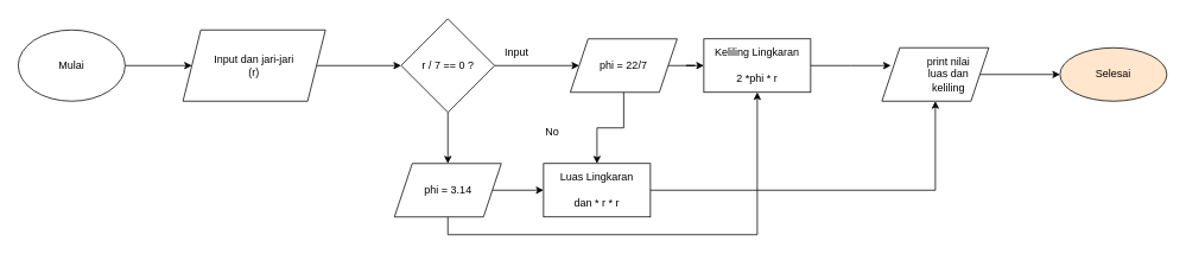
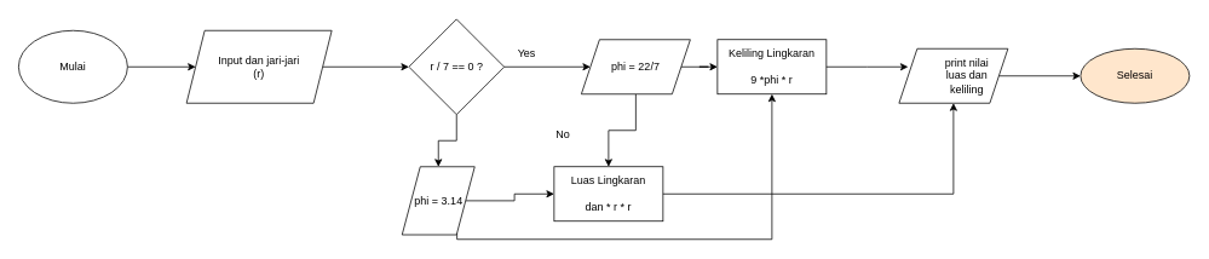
- <mxCell id="15" value="Input" style="text;html=1;strokeColor=none;fillColor=none;align=center;verticalAlign=middle;whiteSpace=wrap;rounded=0;" vertex="1" parent="1"><mxGeometry x="550" y="43" width="60" height="30" as="geometry" /></mxCell>
+ <mxCell id="15" value="Yes" style="text;html=1;strokeColor=none;fillColor=none;align=center;verticalAlign=middle;whiteSpace=wrap;rounded=0;" vertex="1" parent="1"><mxGeometry x="550" y="43" width="60" height="30" as="geometry" /></mxCell>
- <mxCell id="25" value="Keliling Lingkaran&lt;br&gt;&lt;br&gt;2 *phi * r" style="text;html=1;strokeColor=none;fillColor=none;align=center;verticalAlign=middle;whiteSpace=wrap;rounded=0;" vertex="1" parent="1"><mxGeometry x="790" y="58" width="120" height="30" as="geometry" /></mxCell>
+ <mxCell id="25" value="Keliling Lingkaran&lt;br&gt;&lt;br&gt;9 *phi * r" style="text;html=1;strokeColor=none;fillColor=none;align=center;verticalAlign=middle;whiteSpace=wrap;rounded=0;" vertex="1" parent="1"><mxGeometry x="790" y="58" width="120" height="30" as="geometry" /></mxCell>
- <mxCell id="18" value="phi = 3.14" style="shape=parallelogram;perimeter=parallelogramPerimeter;whiteSpace=wrap;html=1;fixedSize=1;" vertex="1" parent="1"><mxGeometry x="442.5" y="183" width="120" height="60" as="geometry" /></mxCell>
+ <mxCell id="18" value="phi = 3.14" style="shape=parallelogram;perimeter=parallelogramPerimeter;whiteSpace=wrap;html=1;fixedSize=1;" vertex="1" parent="1"><mxGeometry x="442.5" y="183" width="80" height="75" as="geometry" /></mxCell>
